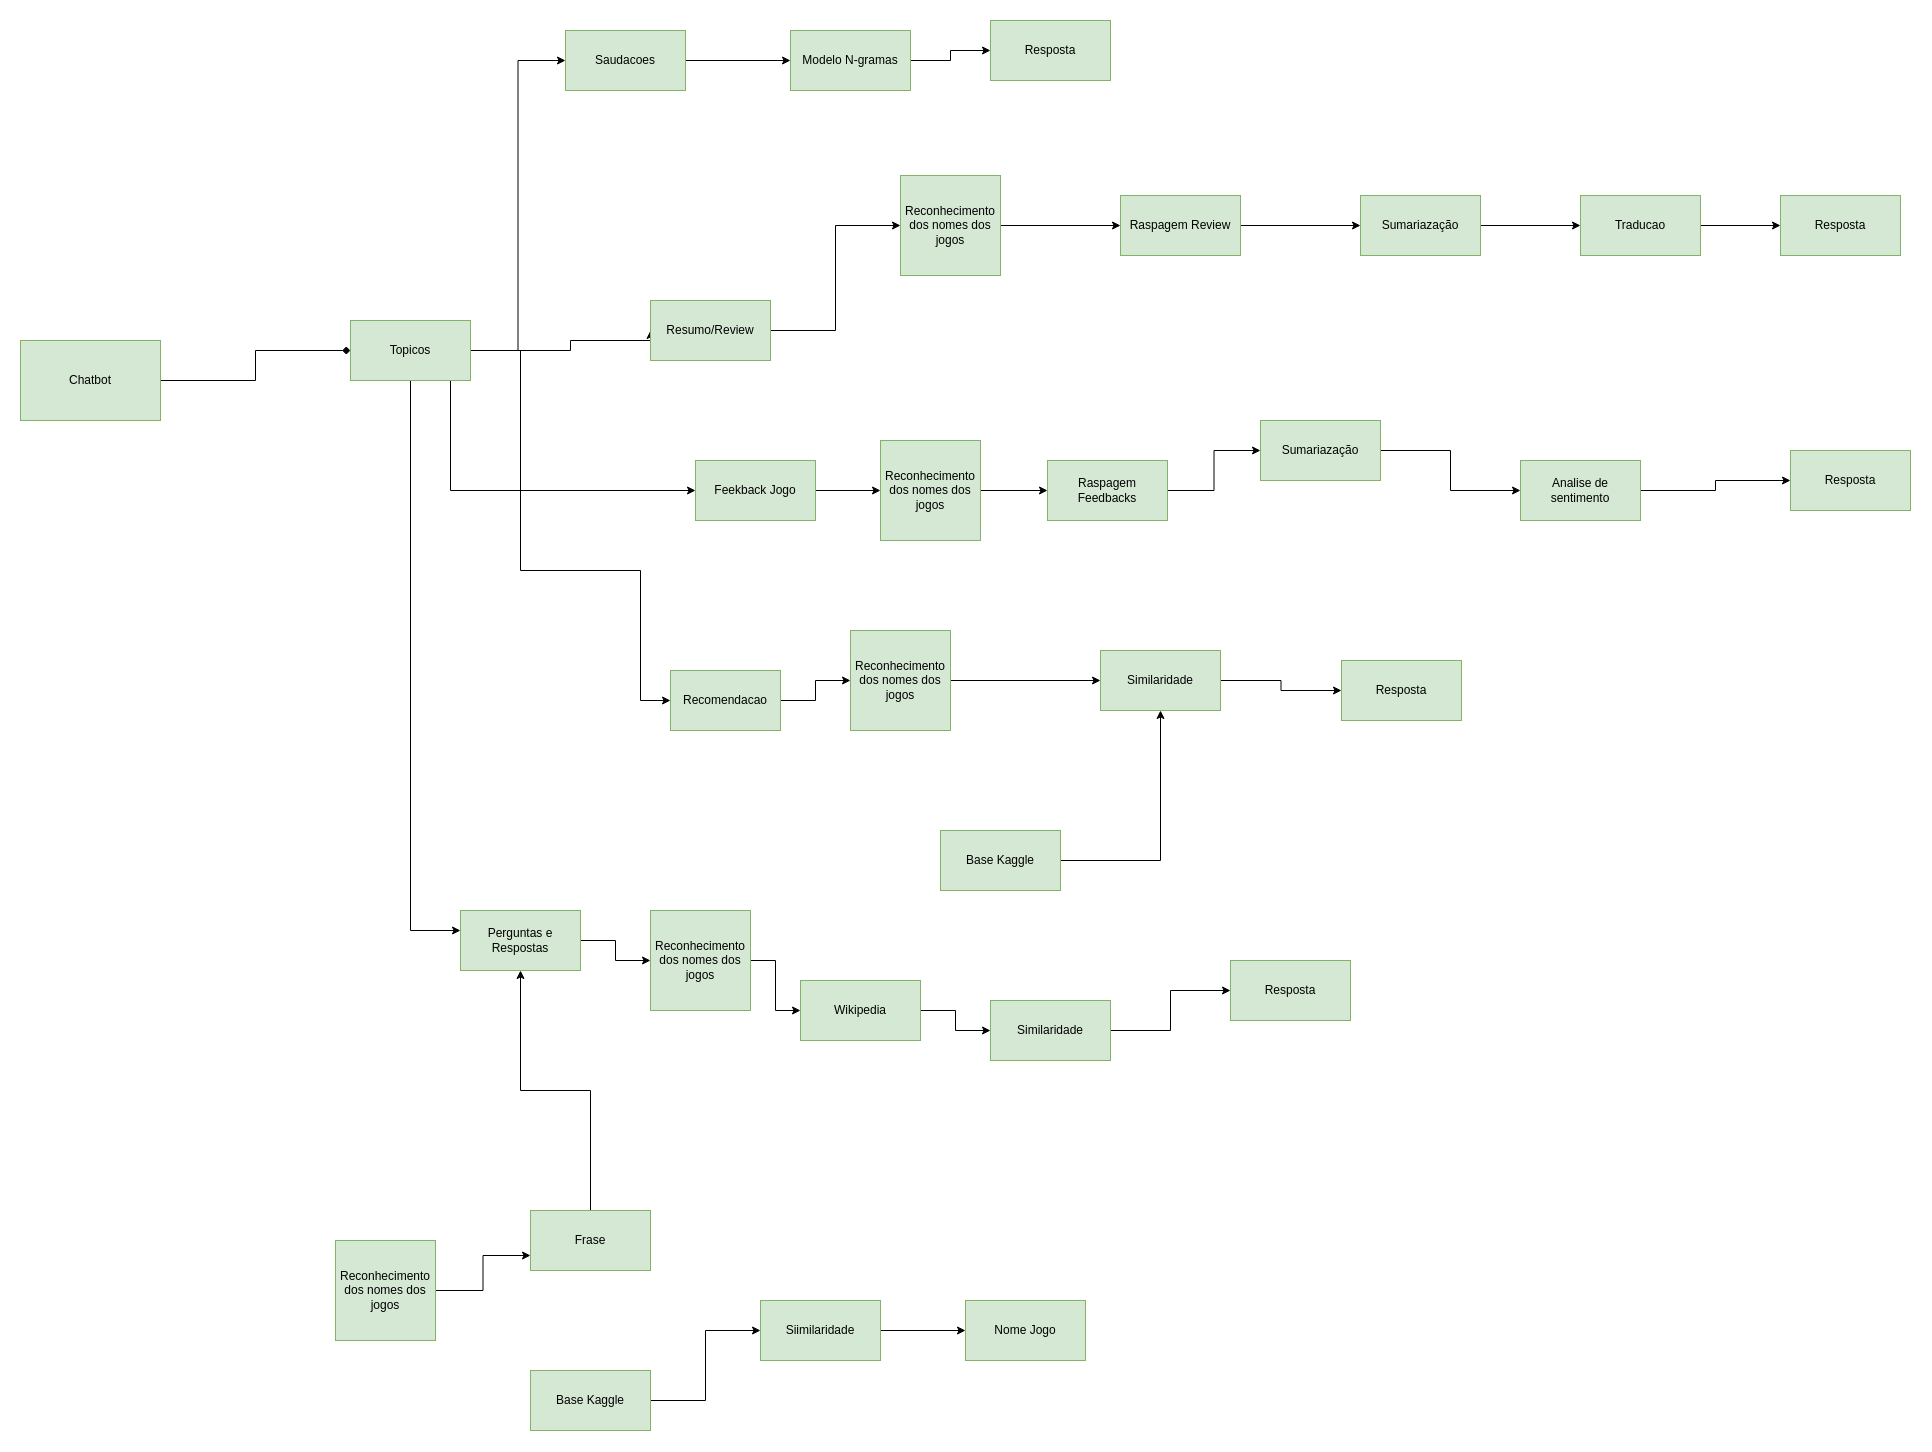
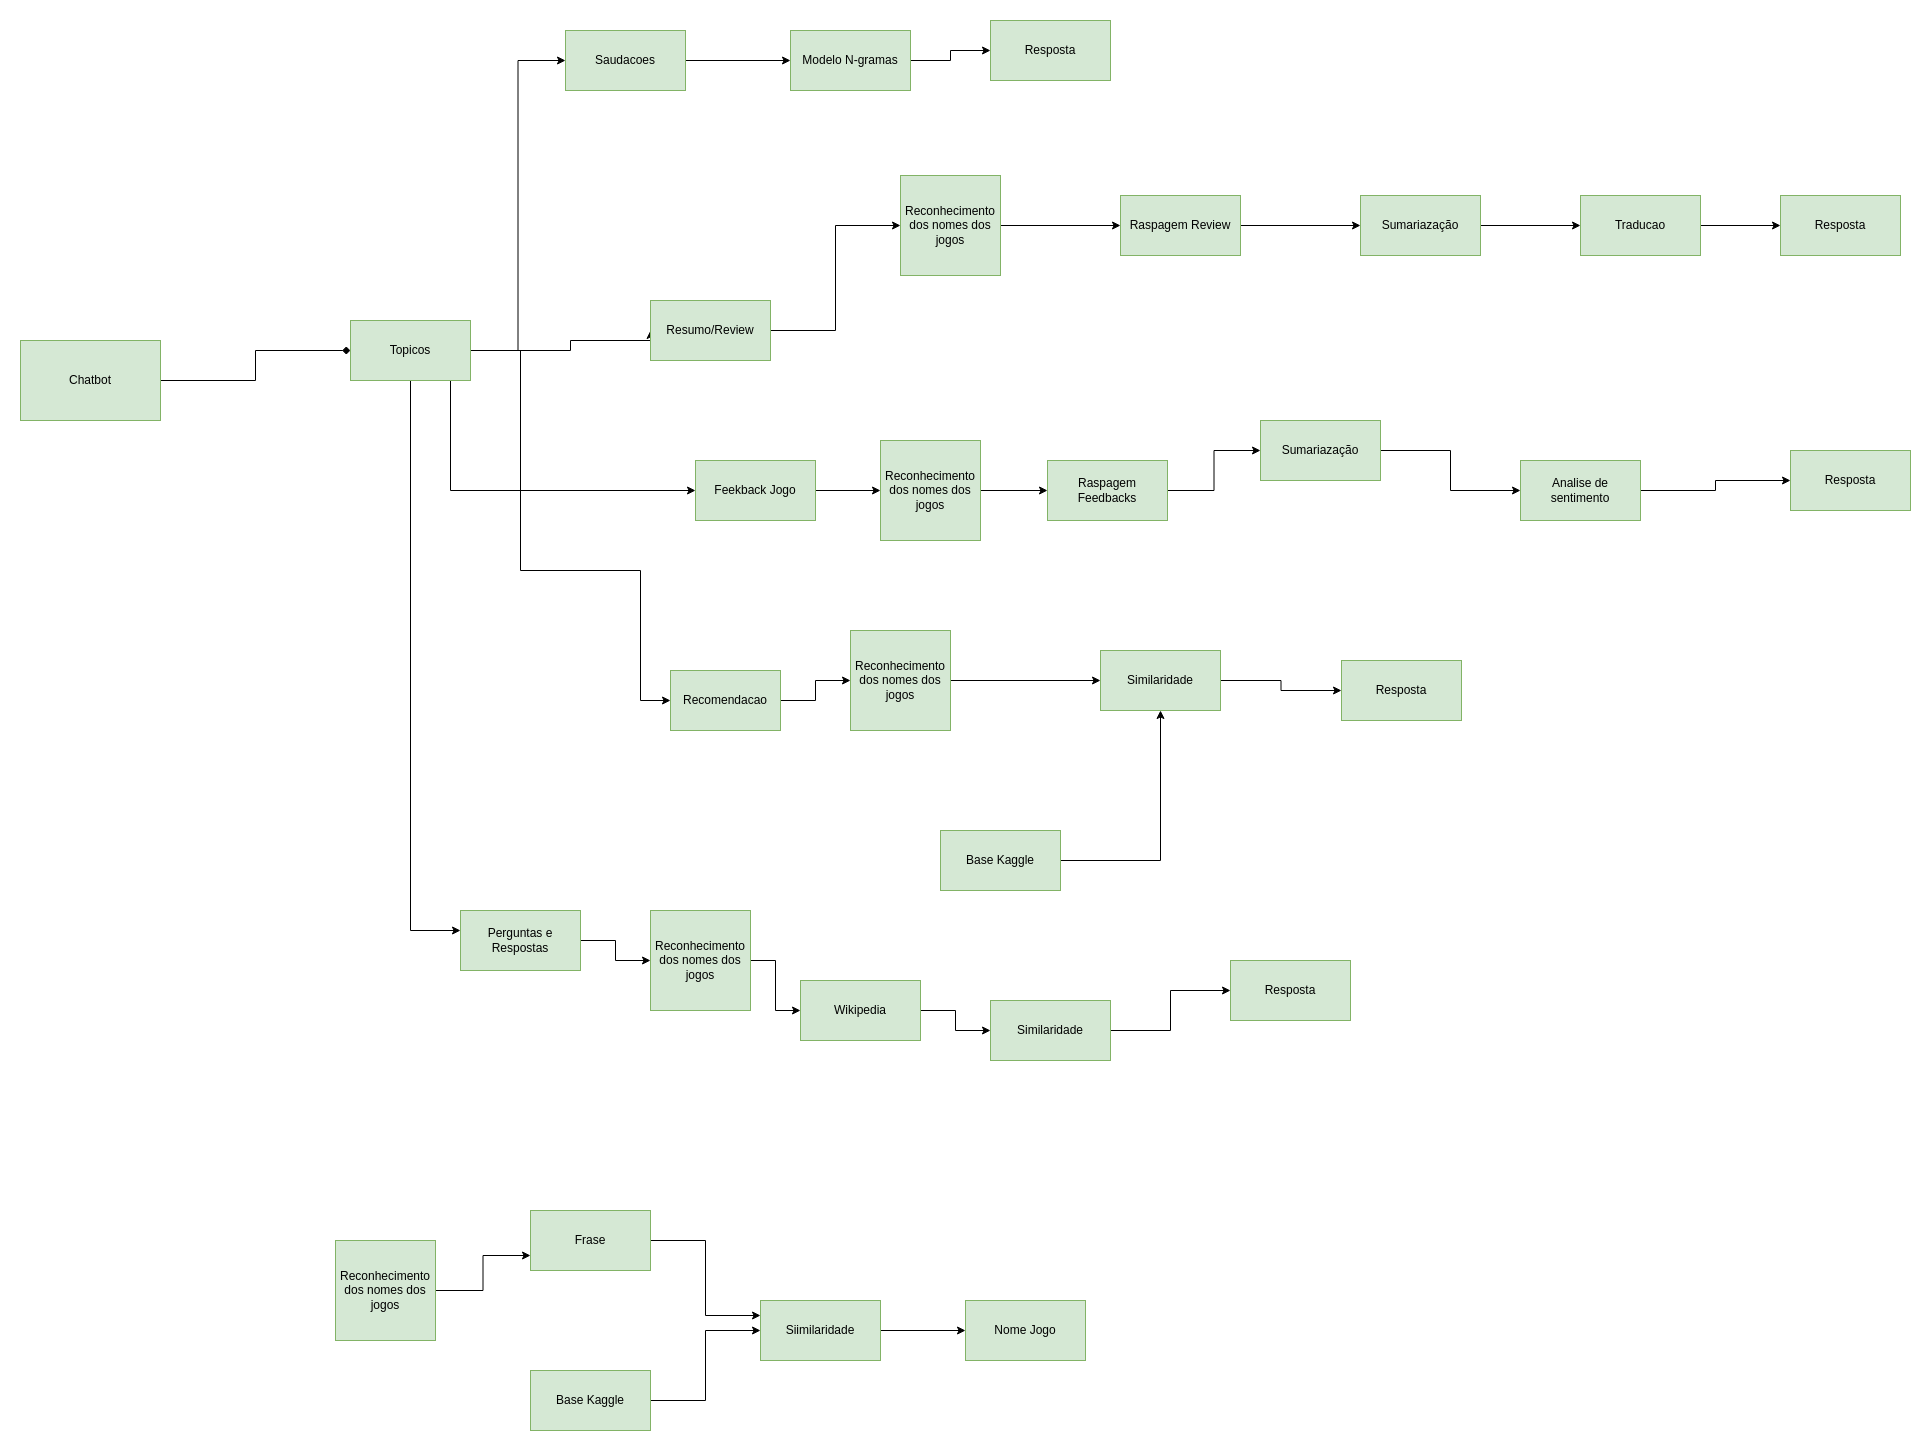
- <mxCell id="51" style="edgeStyle=orthogonalEdgeStyle;rounded=0;orthogonalLoop=1;jettySize=auto;html=1;" parent="1" source="52" target="7" edge="1"><mxGeometry relative="1" as="geometry" /></mxCell>
+ <mxCell id="51" style="edgeStyle=orthogonalEdgeStyle;rounded=0;orthogonalLoop=1;jettySize=auto;html=1;entryX=0;entryY=0.25;entryDx=0;entryDy=0;" parent="1" source="52" target="56" edge="1"><mxGeometry relative="1" as="geometry" /></mxCell>
